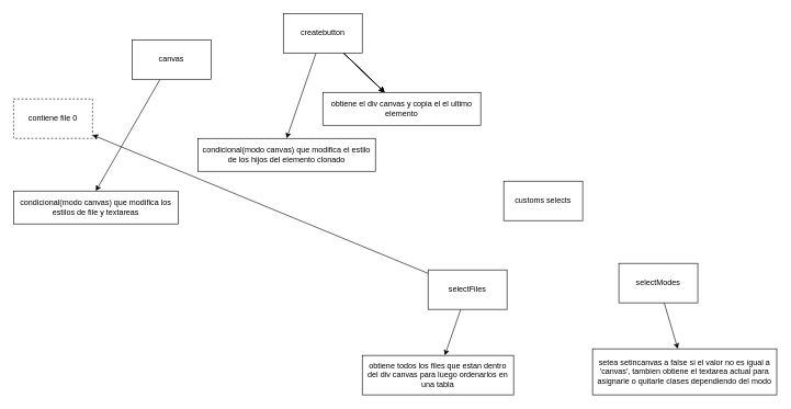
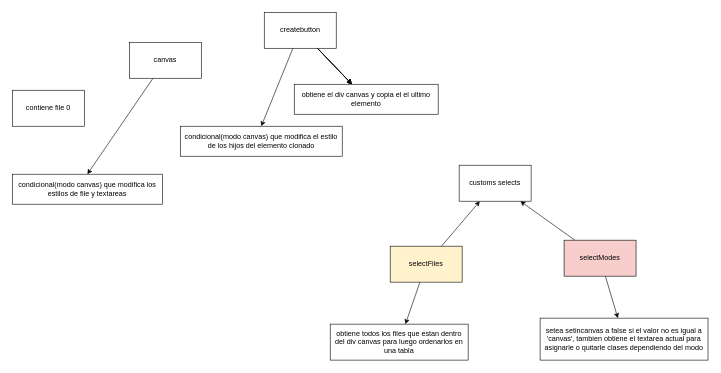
- <mxCell id="9" value="createbutton" style="rounded=0;whiteSpace=wrap;html=1;" vertex="1" parent="1"><mxGeometry x="430" y="20" width="120" height="60" as="geometry" /></mxCell>
+ <mxCell id="9" value="createbutton" style="rounded=0;whiteSpace=wrap;html=1;" vertex="1" parent="1"><mxGeometry x="440" y="20" width="120" height="60" as="geometry" /></mxCell>
- <mxCell id="3" value="canvas" style="rounded=0;whiteSpace=wrap;html=1;" parent="1" vertex="1"><mxGeometry x="200" y="60" width="120" height="60" as="geometry" /></mxCell>
+ <mxCell id="3" value="canvas" style="rounded=0;whiteSpace=wrap;html=1;" parent="1" vertex="1"><mxGeometry x="215" y="70" width="120" height="60" as="geometry" /></mxCell>
- <mxCell id="16" value="contiene file 0" style="rounded=0;whiteSpace=wrap;html=1;dashed=1;" vertex="1" parent="1"><mxGeometry x="20" y="150" width="120" height="60" as="geometry" /></mxCell>
+ <mxCell id="16" value="contiene file 0" style="rounded=0;whiteSpace=wrap;html=1;" vertex="1" parent="1"><mxGeometry x="20" y="150" width="120" height="60" as="geometry" /></mxCell>
- <mxCell id="10" style="edgeStyle=none;html=1;" edge="1" parent="1" source="12" target="16"><mxGeometry relative="1" as="geometry"><mxPoint x="840" y="290" as="targetPoint" /></mxGeometry></mxCell>
+ <mxCell id="10" style="edgeStyle=none;html=1;" edge="1" parent="1" source="12" target="20"><mxGeometry relative="1" as="geometry"><mxPoint x="840" y="290" as="targetPoint" /></mxGeometry></mxCell>
+ <mxCell id="13" style="edgeStyle=none;html=1;" edge="1" parent="1" source="15" target="20"><mxGeometry relative="1" as="geometry"><mxPoint x="850" y="290" as="targetPoint" /></mxGeometry></mxCell>
- <mxCell id="15" value="selectModes" style="rounded=0;whiteSpace=wrap;html=1;" vertex="1" parent="1"><mxGeometry x="940" y="400" width="120" height="60" as="geometry" /></mxCell>
+ <mxCell id="15" value="selectModes" style="rounded=0;whiteSpace=wrap;html=1;fillColor=#f8cecc;" vertex="1" parent="1"><mxGeometry x="940" y="400" width="120" height="60" as="geometry" /></mxCell>
- <mxCell id="12" value="selectFiles" style="rounded=0;whiteSpace=wrap;html=1;" vertex="1" parent="1"><mxGeometry x="650" y="410" width="120" height="60" as="geometry" /></mxCell>
+ <mxCell id="12" value="selectFiles" style="rounded=0;whiteSpace=wrap;html=1;fillColor=#fff2cc;" vertex="1" parent="1"><mxGeometry x="650" y="410" width="120" height="60" as="geometry" /></mxCell>
